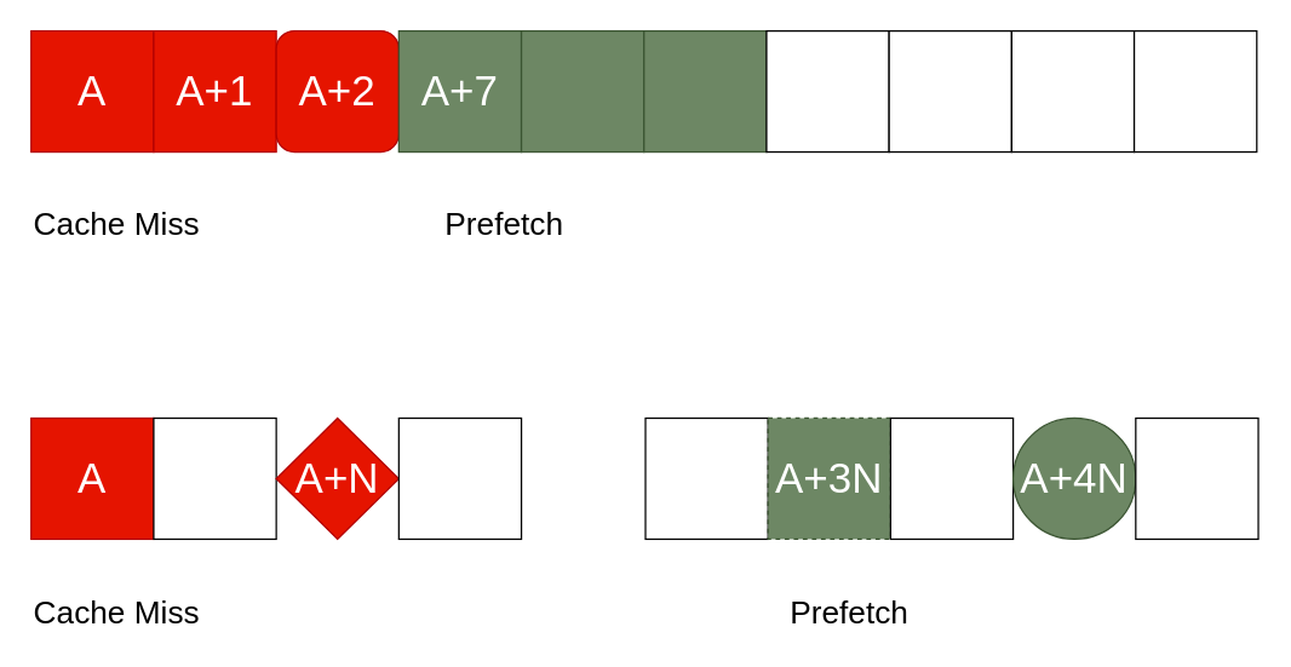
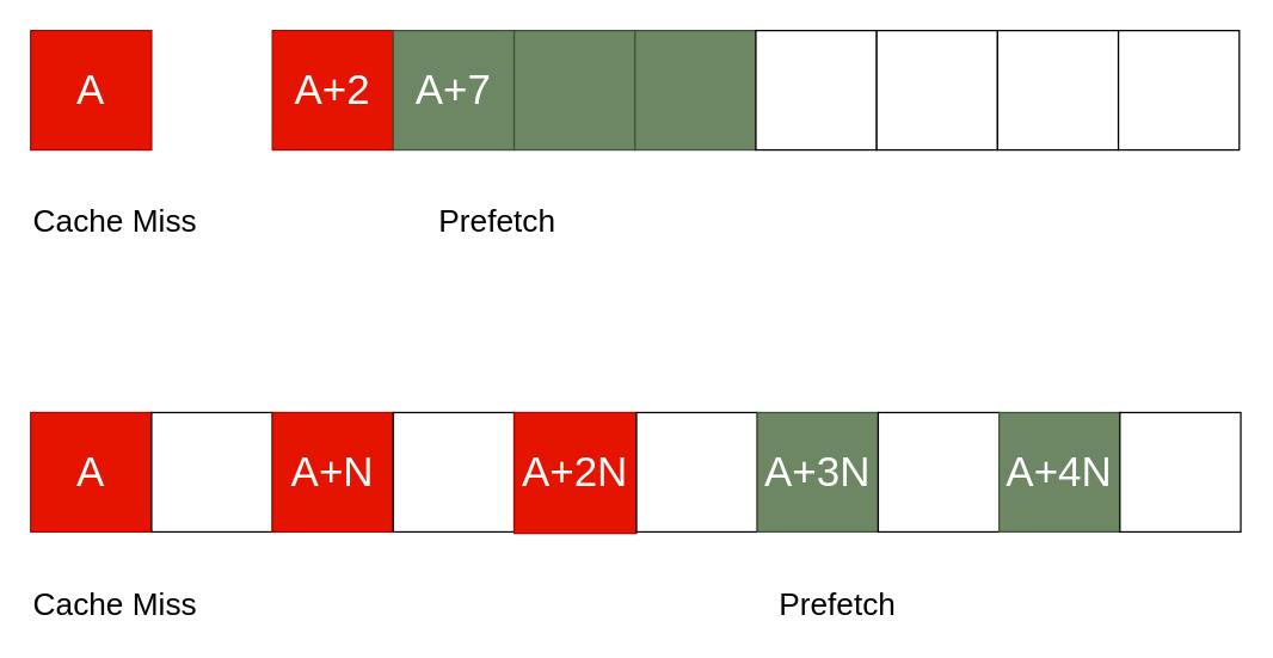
- <mxCell id="3" value="A+1" style="rounded=0;whiteSpace=wrap;html=1;hachureGap=4;fillColor=#e51400;fontColor=#ffffff;strokeColor=#B20000;fontSize=28;" vertex="1" parent="1"><mxGeometry x="101" y="20" width="81" height="80" as="geometry" /></mxCell>
- <mxCell id="4" value="A+2" style="whiteSpace=wrap;html=1;hachureGap=4;fillColor=#e51400;fontColor=#ffffff;strokeColor=#B20000;fontSize=28;rounded=1;" vertex="1" parent="1"><mxGeometry x="182" y="20" width="81" height="80" as="geometry" /></mxCell>
+ <mxCell id="4" value="A+2" style="rounded=0;whiteSpace=wrap;html=1;hachureGap=4;fillColor=#e51400;fontColor=#ffffff;strokeColor=#B20000;fontSize=28;" vertex="1" parent="1"><mxGeometry x="182" y="20" width="81" height="80" as="geometry" /></mxCell>
- <mxCell id="13" value="A+N" style="rhombus;whiteSpace=wrap;html=1;hachureGap=4;fontSize=28;fillColor=#e51400;fontColor=#ffffff;strokeColor=#B20000;" vertex="1" parent="1"><mxGeometry x="182" y="276" width="81" height="80" as="geometry" /></mxCell>
+ <mxCell id="13" value="A+N" style="rounded=0;whiteSpace=wrap;html=1;hachureGap=4;fontSize=28;fillColor=#e51400;fontColor=#ffffff;strokeColor=#B20000;" vertex="1" parent="1"><mxGeometry x="182" y="276" width="81" height="80" as="geometry" /></mxCell>
+ <mxCell id="15" value="A+2N" style="rounded=0;whiteSpace=wrap;html=1;hachureGap=4;fontSize=28;fillColor=#e51400;fontColor=#ffffff;strokeColor=#B20000;" vertex="1" parent="1"><mxGeometry x="344" y="276" width="82" height="80.99" as="geometry" /></mxCell>
- <mxCell id="17" value="A+3N" style="rounded=0;whiteSpace=wrap;html=1;hachureGap=4;fontSize=28;fillColor=#6d8764;fontColor=#ffffff;strokeColor=#3A5431;dashed=1;" vertex="1" parent="1"><mxGeometry x="507" y="276" width="81" height="80" as="geometry" /></mxCell>
+ <mxCell id="17" value="A+3N" style="rounded=0;whiteSpace=wrap;html=1;hachureGap=4;fontSize=28;fillColor=#6d8764;fontColor=#ffffff;strokeColor=#3A5431;" vertex="1" parent="1"><mxGeometry x="507" y="276" width="81" height="80" as="geometry" /></mxCell>
- <mxCell id="21" value="A+4N" style="ellipse;whiteSpace=wrap;html=1;hachureGap=4;fontSize=28;fillColor=#6d8764;fontColor=#ffffff;strokeColor=#3A5431;" vertex="1" parent="1"><mxGeometry x="669" y="276" width="81" height="80" as="geometry" /></mxCell>
+ <mxCell id="21" value="A+4N" style="rounded=0;whiteSpace=wrap;html=1;hachureGap=4;fontSize=28;fillColor=#6d8764;fontColor=#ffffff;strokeColor=#3A5431;" vertex="1" parent="1"><mxGeometry x="669" y="276" width="81" height="80" as="geometry" /></mxCell>
